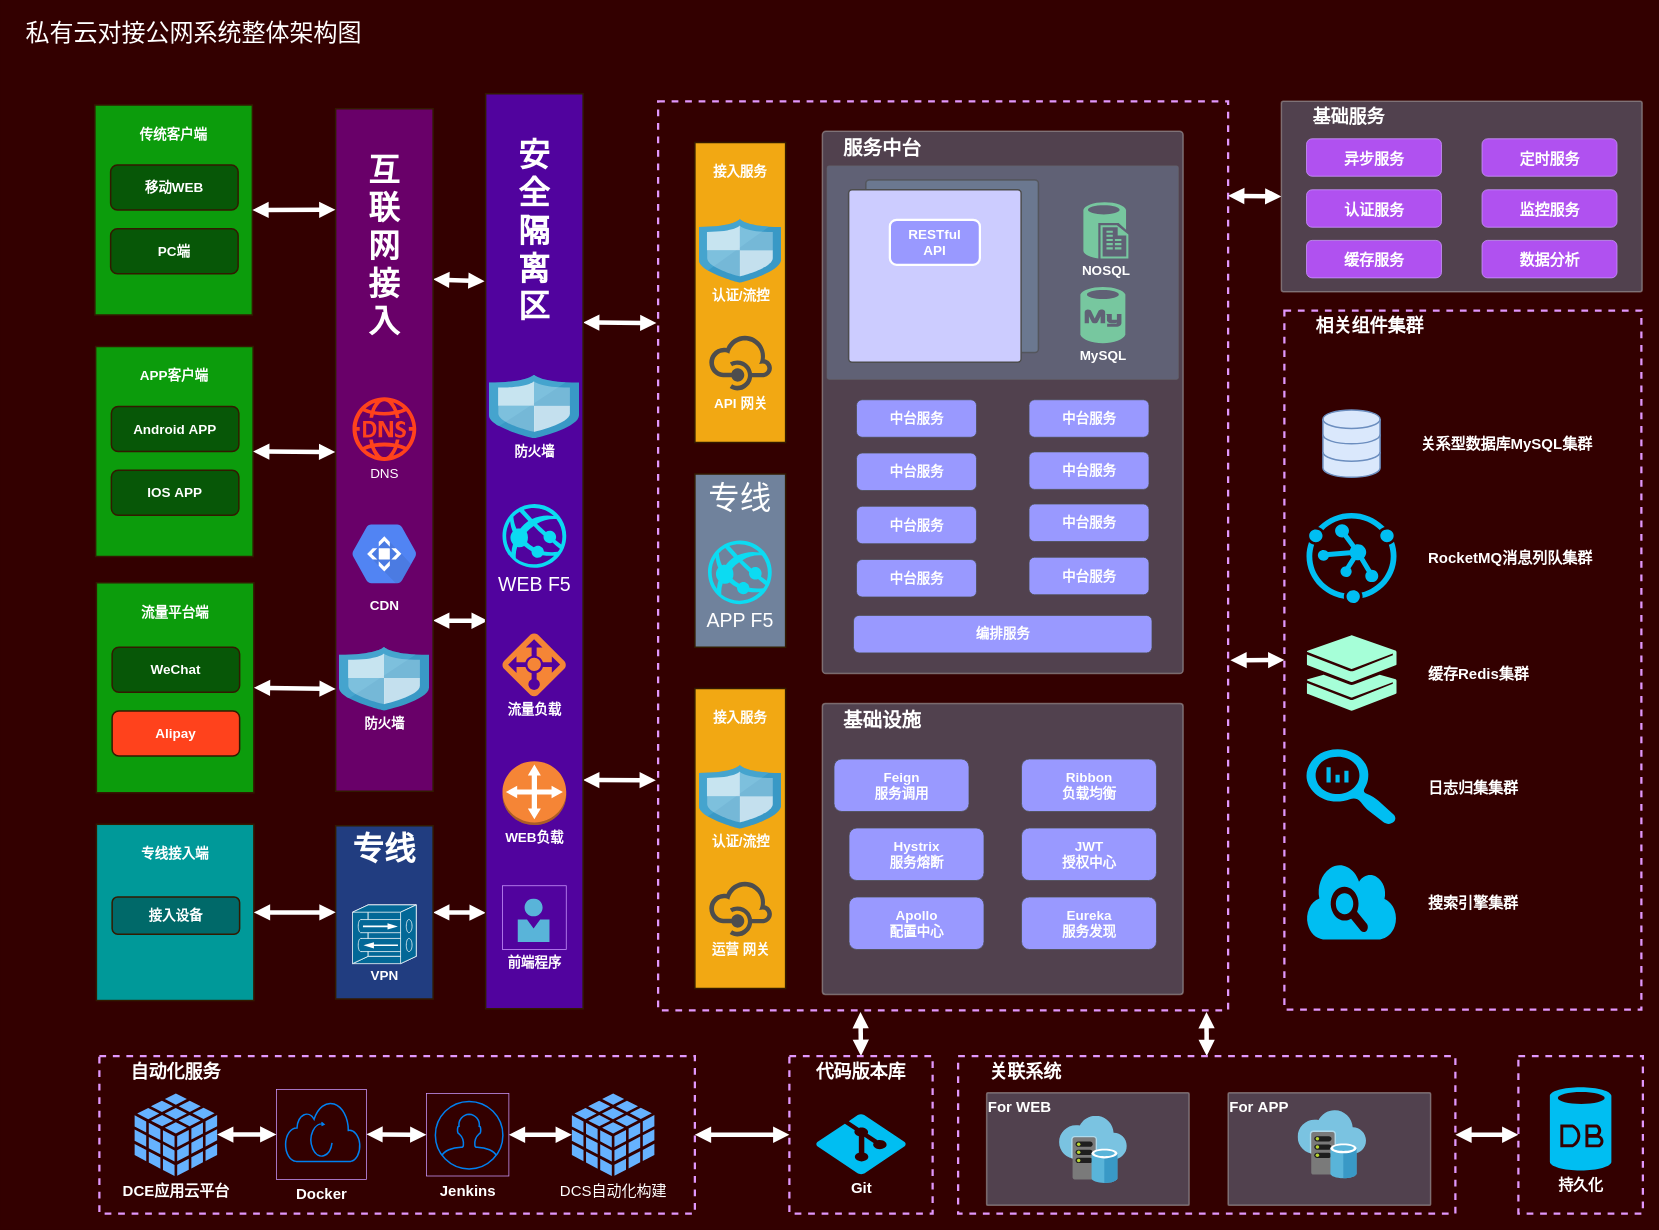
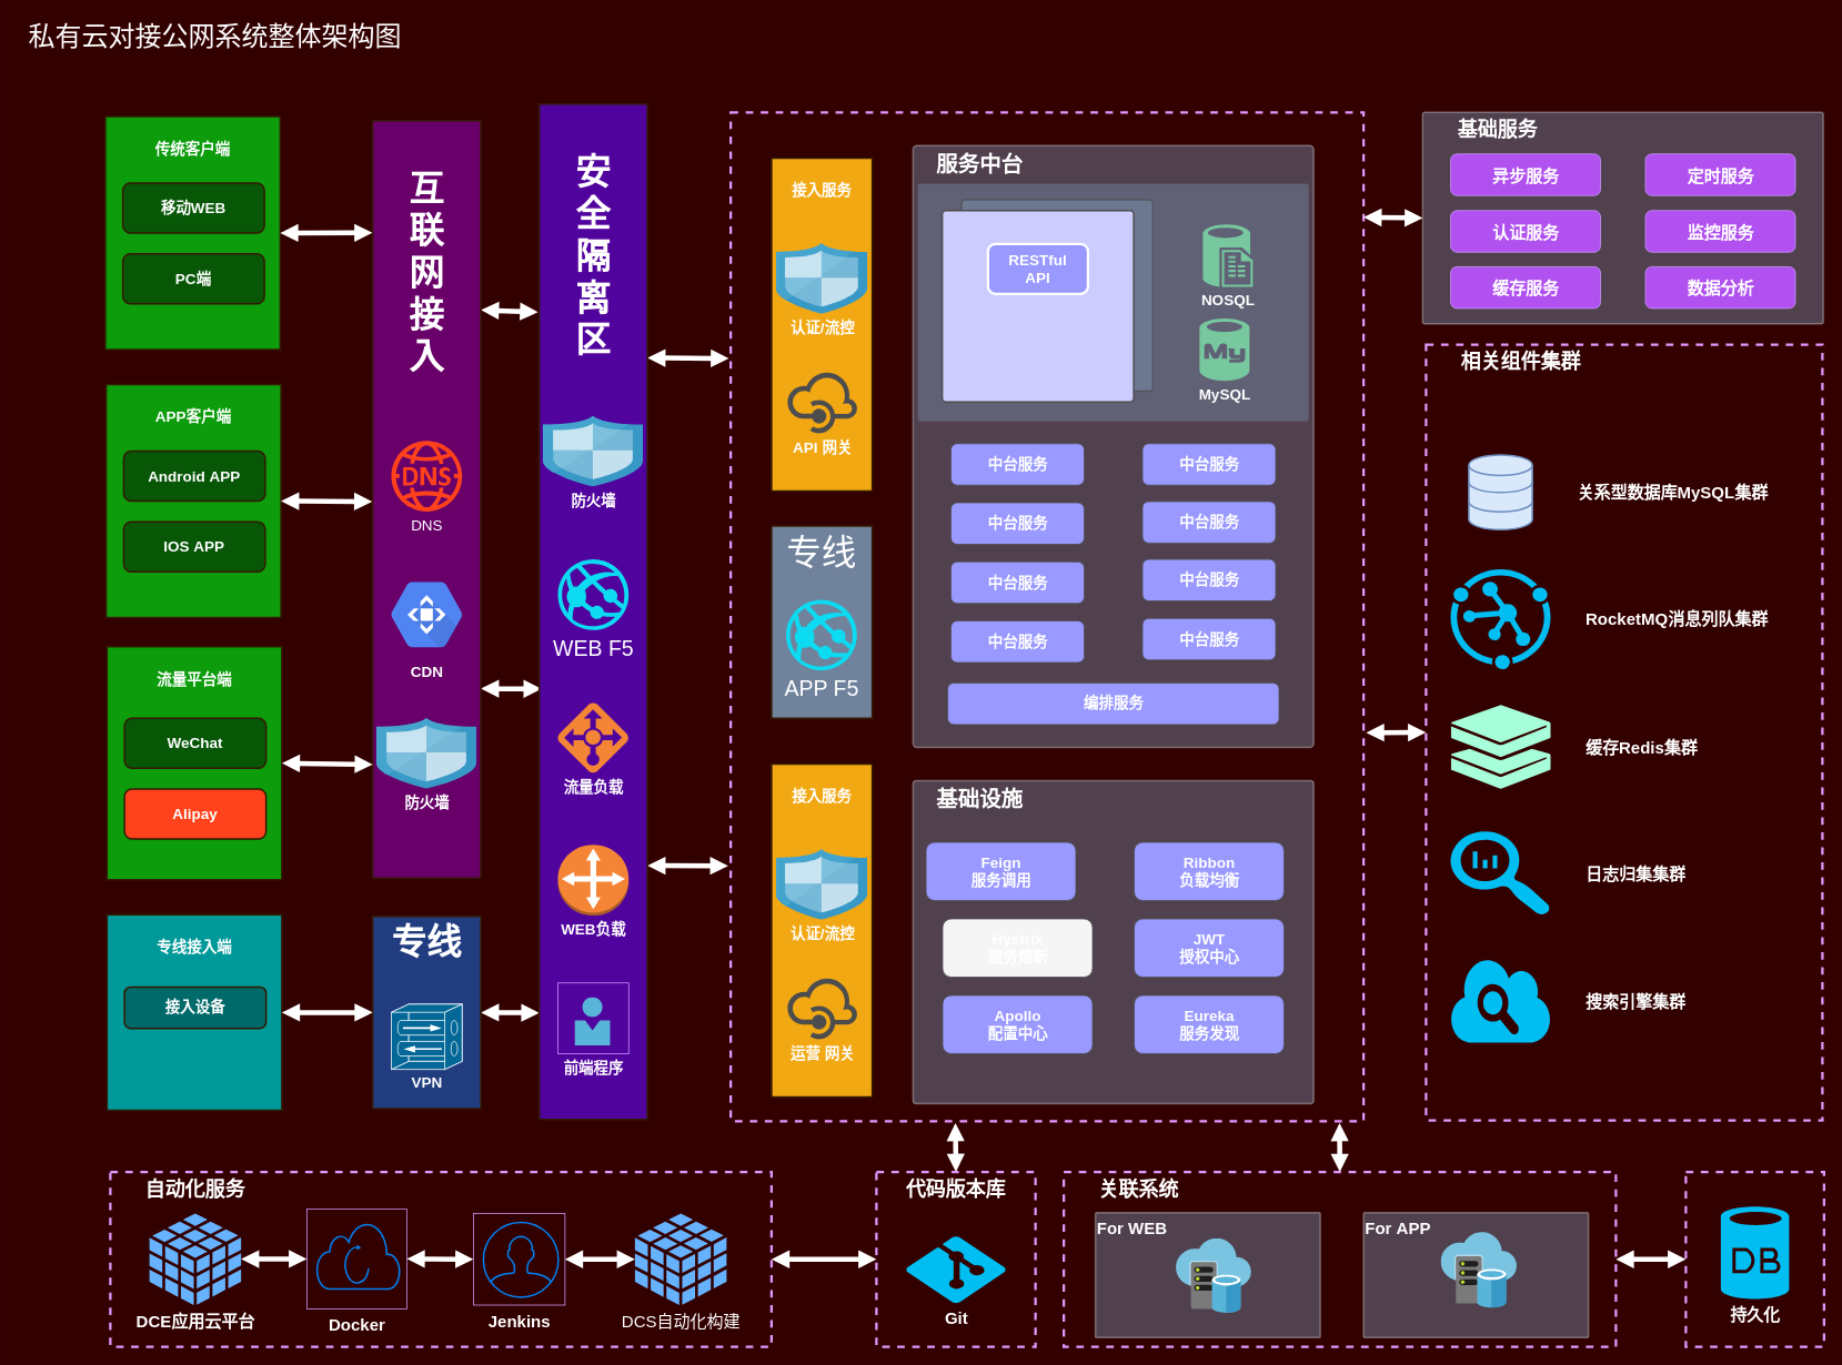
- <mxCell id="63" value="Hystrix&lt;br&gt;服务熔断" style="rounded=1;whiteSpace=wrap;html=1;labelBackgroundColor=none;strokeColor=#4D4D4D;strokeWidth=1;fillColor=#9999FF;fontSize=18;fontColor=#FFFFFF;fontStyle=1" vertex="1" parent="1"><mxGeometry x="1131.5" y="1103.5" width="180" height="70" as="geometry" /></mxCell>
+ <mxCell id="63" value="Hystrix&lt;br&gt;服务熔断" style="rounded=1;whiteSpace=wrap;html=1;labelBackgroundColor=none;strokeColor=#4D4D4D;strokeWidth=1;fillColor=#f5f5f5;fontSize=18;fontColor=#FFFFFF;fontStyle=1;" vertex="1" parent="1"><mxGeometry x="1131.5" y="1103.5" width="180" height="70" as="geometry" /></mxCell>
- <mxCell id="18" value="接入设备" style="rounded=1;whiteSpace=wrap;html=1;strokeColor=#331A00;strokeWidth=2;fillColor=#006969;fontSize=18;fontColor=#FFFFFF;fontStyle=1" vertex="1" parent="16"><mxGeometry x="21" y="92" width="170" height="49.5" as="geometry" /></mxCell>
+ <mxCell id="18" value="接入设备" style="rounded=1;whiteSpace=wrap;html=1;strokeColor=#331A00;strokeWidth=2;fillColor=#006969;fontSize=18;fontColor=#FFFFFF;fontStyle=1" vertex="1" parent="16"><mxGeometry x="21" y="82" width="170" height="49.5" as="geometry" /></mxCell>
